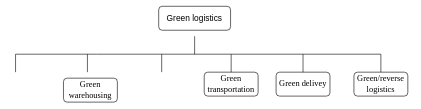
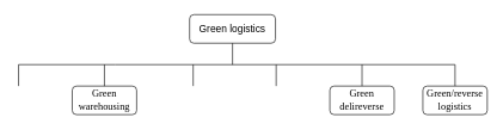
- <mxCell id="2" value="&lt;font style=&quot;font-size: 14px&quot;&gt;Green logistics&lt;/font&gt;" style="rounded=1;whiteSpace=wrap;html=1;strokeWidth=1;" vertex="1" parent="1"><mxGeometry x="264" y="10" width="120" height="40" as="geometry" /></mxCell>
+ <mxCell id="2" value="&lt;font style=&quot;font-size: 14px&quot;&gt;Green logistics&lt;/font&gt;" style="rounded=1;whiteSpace=wrap;html=1;strokeWidth=1;" vertex="1" parent="1"><mxGeometry x="264" y="20" width="120" height="40" as="geometry" /></mxCell>
- <mxCell id="6" value="&lt;p class=&quot;MsoNormal&quot;&gt;&lt;span style=&quot;font-family: &amp;#34;simsun&amp;#34; ; font-size: 10.5pt&quot;&gt;&lt;font face=&quot;Calibri&quot;&gt;Green transportation&lt;/font&gt;&lt;/span&gt;&lt;/p&gt;" style="rounded=1;whiteSpace=wrap;html=1;strokeWidth=1;" vertex="1" parent="1"><mxGeometry x="340" y="120" width="90" height="40" as="geometry" /></mxCell>
- <mxCell id="7" value="&lt;p class=&quot;MsoNormal&quot;&gt;&lt;span style=&quot;font-family: &amp;#34;simsun&amp;#34; ; font-size: 10.5pt&quot;&gt;&lt;font face=&quot;Calibri&quot;&gt;Green deli&lt;/font&gt;&lt;/span&gt;&lt;span style=&quot;font-family: &amp;#34;calibri&amp;#34; ; font-size: 10.5pt&quot;&gt;vey&lt;/span&gt;&lt;/p&gt;" style="rounded=1;whiteSpace=wrap;html=1;strokeWidth=1;" vertex="1" parent="1"><mxGeometry x="460" y="120" width="90" height="40" as="geometry" /></mxCell>
+ <mxCell id="7" value="&lt;p class=&quot;MsoNormal&quot;&gt;&lt;span style=&quot;font-family: &amp;#34;simsun&amp;#34; ; font-size: 10.5pt&quot;&gt;&lt;font face=&quot;Calibri&quot;&gt;Green deli&lt;/font&gt;&lt;/span&gt;&lt;span style=&quot;font-family: &amp;#34;calibri&amp;#34; ; font-size: 10.5pt&quot;&gt;reverse&lt;/span&gt;&lt;/p&gt;" style="rounded=1;whiteSpace=wrap;html=1;strokeWidth=1;" vertex="1" parent="1"><mxGeometry x="460" y="120" width="90" height="40" as="geometry" /></mxCell>
- <mxCell id="5" value="&lt;p class=&quot;MsoNormal&quot;&gt;&lt;span style=&quot;font-family: &amp;#34;simsun&amp;#34; ; font-size: 10.5pt&quot;&gt;&lt;font face=&quot;Calibri&quot;&gt;Green warehousing&lt;/font&gt;&lt;/span&gt;&lt;/p&gt;" style="rounded=1;whiteSpace=wrap;html=1;strokeWidth=1;" vertex="1" parent="1"><mxGeometry x="105" y="130" width="90" height="40" as="geometry" /></mxCell>
+ <mxCell id="5" value="&lt;p class=&quot;MsoNormal&quot;&gt;&lt;span style=&quot;font-family: &amp;#34;simsun&amp;#34; ; font-size: 10.5pt&quot;&gt;&lt;font face=&quot;Calibri&quot;&gt;Green warehousing&lt;/font&gt;&lt;/span&gt;&lt;/p&gt;" style="rounded=1;whiteSpace=wrap;html=1;strokeWidth=1;" vertex="1" parent="1"><mxGeometry x="100" y="120" width="90" height="40" as="geometry" /></mxCell>
